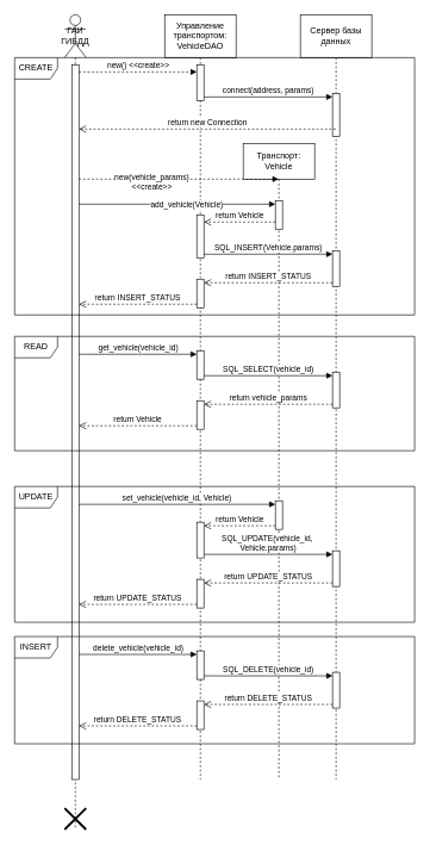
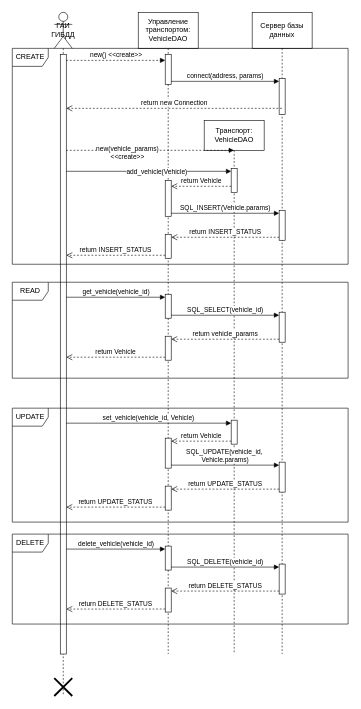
- <mxCell id="5" value="Транспорт:&lt;div&gt;Vehicle&lt;/div&gt;" style="shape=umlLifeline;perimeter=lifelinePerimeter;whiteSpace=wrap;html=1;container=1;dropTarget=0;collapsible=0;recursiveResize=0;outlineConnect=0;portConstraint=eastwest;newEdgeStyle={&quot;curved&quot;:0,&quot;rounded&quot;:0};size=50;" vertex="1" parent="1"><mxGeometry x="340" y="200" width="100" height="890" as="geometry" /></mxCell>
+ <mxCell id="5" value="Транспорт:&lt;div&gt;VehicleDAO&lt;/div&gt;" style="shape=umlLifeline;perimeter=lifelinePerimeter;whiteSpace=wrap;html=1;container=1;dropTarget=0;collapsible=0;recursiveResize=0;outlineConnect=0;portConstraint=eastwest;newEdgeStyle={&quot;curved&quot;:0,&quot;rounded&quot;:0};size=50;" vertex="1" parent="1"><mxGeometry x="340" y="200" width="100" height="890" as="geometry" /></mxCell>
- <mxCell id="50" value="INSERT" style="shape=umlFrame;whiteSpace=wrap;html=1;pointerEvents=0;" vertex="1" parent="1"><mxGeometry x="20" y="890" width="560" height="150" as="geometry" /></mxCell>
+ <mxCell id="50" value="DELETE" style="shape=umlFrame;whiteSpace=wrap;html=1;pointerEvents=0;" vertex="1" parent="1"><mxGeometry x="20" y="890" width="560" height="150" as="geometry" /></mxCell>
